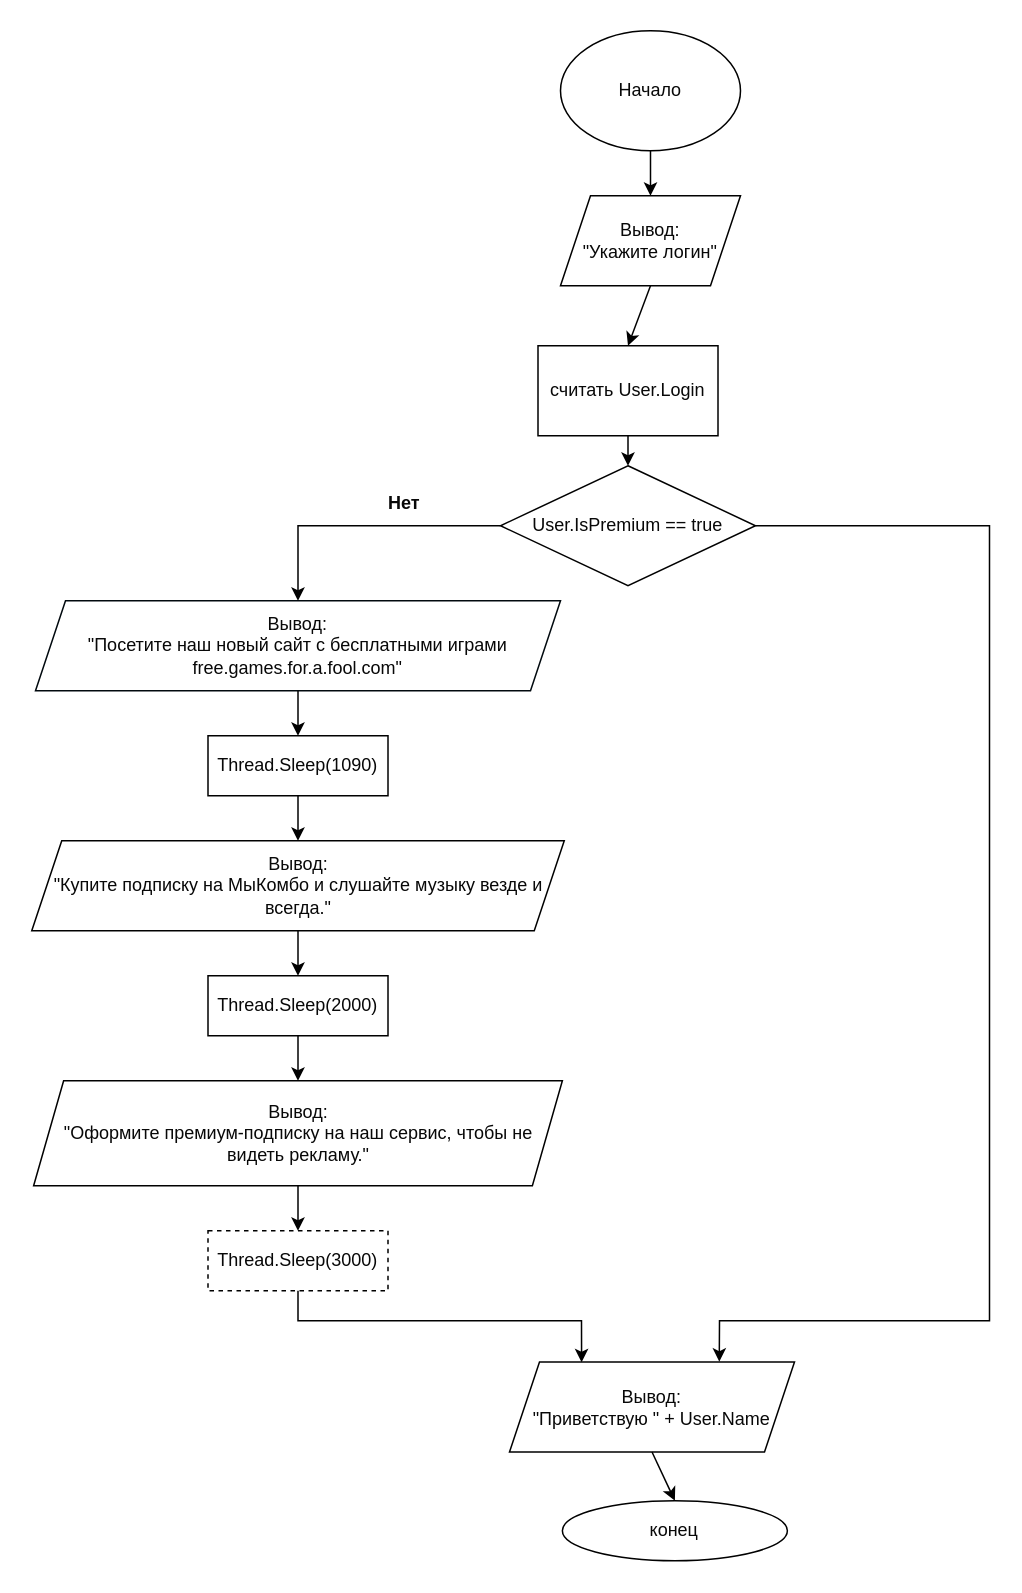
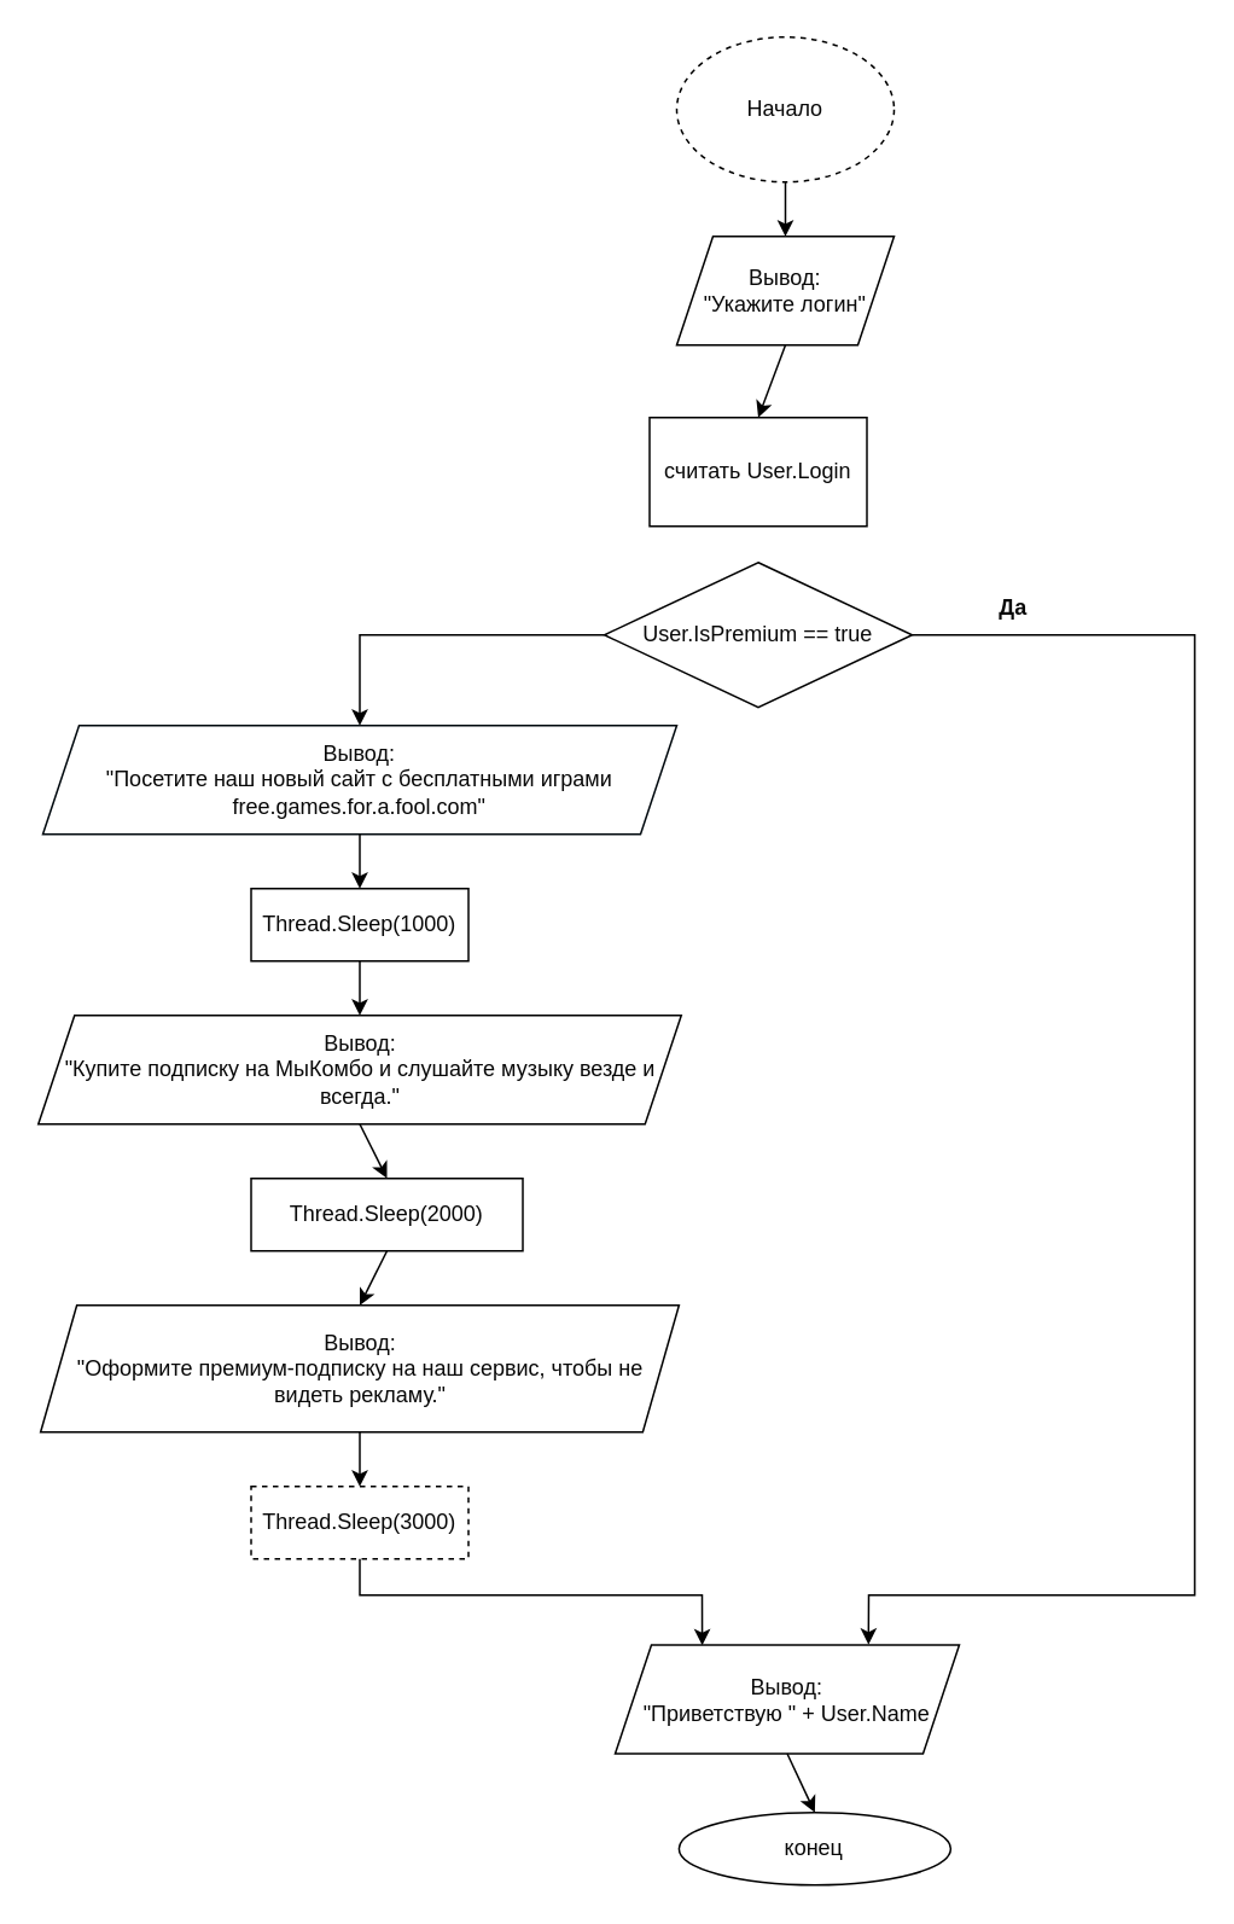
- <mxCell id="2" value="Начало" style="ellipse;whiteSpace=wrap;html=1;rounded=0;fillColor=default;strokeColor=#000000;fontColor=#080808;" parent="1" vertex="1"><mxGeometry x="373" y="20" width="120" height="80" as="geometry" /></mxCell>
+ <mxCell id="2" value="Начало" style="ellipse;whiteSpace=wrap;html=1;rounded=0;fillColor=default;strokeColor=#000000;fontColor=#080808;dashed=1;" parent="1" vertex="1"><mxGeometry x="373" y="20" width="120" height="80" as="geometry" /></mxCell>
- <mxCell id="24" value="" style="endArrow=classic;html=1;rounded=0;exitX=0.5;exitY=1;exitDx=0;exitDy=0;entryX=0.5;entryY=0;entryDx=0;entryDy=0;fontColor=#080808;" edge="1" parent="1" source="4" target="5"><mxGeometry width="50" height="50" relative="1" as="geometry"><mxPoint x="409" y="280" as="sourcePoint" /><mxPoint x="459" y="230" as="targetPoint" /></mxGeometry></mxCell>
- <mxCell id="12" value="Нет" style="text;html=1;strokeColor=none;fillColor=none;align=center;verticalAlign=middle;whiteSpace=wrap;rounded=0;fontColor=#080808;fontStyle=1" parent="1" vertex="1"><mxGeometry x="239" y="320" width="60" height="30" as="geometry" /></mxCell>
+ <mxCell id="11" value="Да" style="text;html=1;strokeColor=none;fillColor=none;align=center;verticalAlign=middle;whiteSpace=wrap;rounded=0;fontColor=#080808;fontStyle=1" parent="1" vertex="1"><mxGeometry x="529" y="320" width="60" height="30" as="geometry" /></mxCell>
- <mxCell id="6" value="Thread.Sleep(1090)" style="whiteSpace=wrap;html=1;rounded=0;fillColor=#ffffff;strokeColor=#000000;fontColor=#080808;" parent="1" vertex="1"><mxGeometry x="138" y="490" width="120" height="40" as="geometry" /></mxCell>
+ <mxCell id="6" value="Thread.Sleep(1000)" style="whiteSpace=wrap;html=1;rounded=0;fillColor=#ffffff;strokeColor=#000000;fontColor=#080808;" parent="1" vertex="1"><mxGeometry x="138" y="490" width="120" height="40" as="geometry" /></mxCell>
- <mxCell id="7" value="Thread.Sleep(2000)" style="whiteSpace=wrap;html=1;rounded=0;fillColor=#ffffff;strokeColor=#000000;fontColor=#080808;" parent="1" vertex="1"><mxGeometry x="138" y="650" width="120" height="40" as="geometry" /></mxCell>
+ <mxCell id="7" value="Thread.Sleep(2000)" style="whiteSpace=wrap;html=1;rounded=0;fillColor=#ffffff;strokeColor=#000000;fontColor=#080808;" parent="1" vertex="1"><mxGeometry x="138" y="650" width="150" height="40" as="geometry" /></mxCell>
